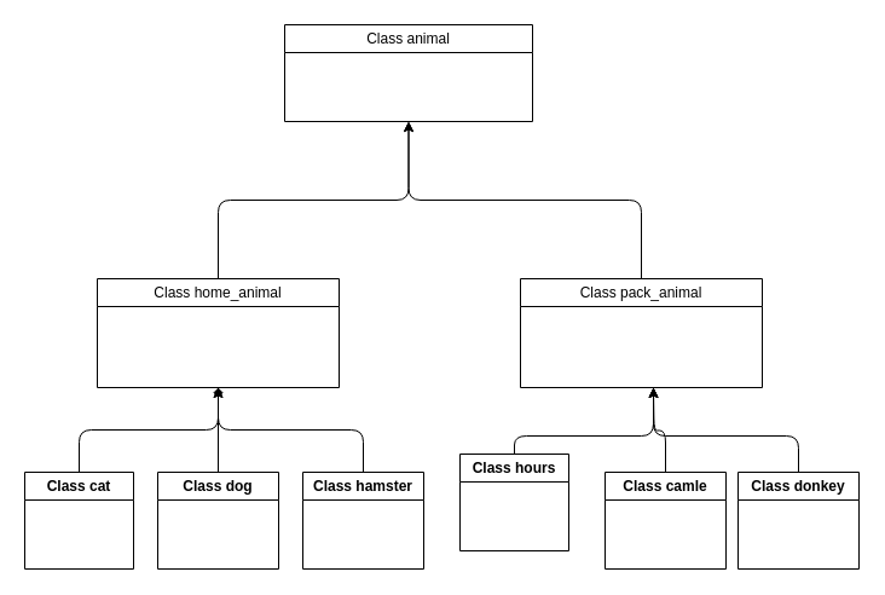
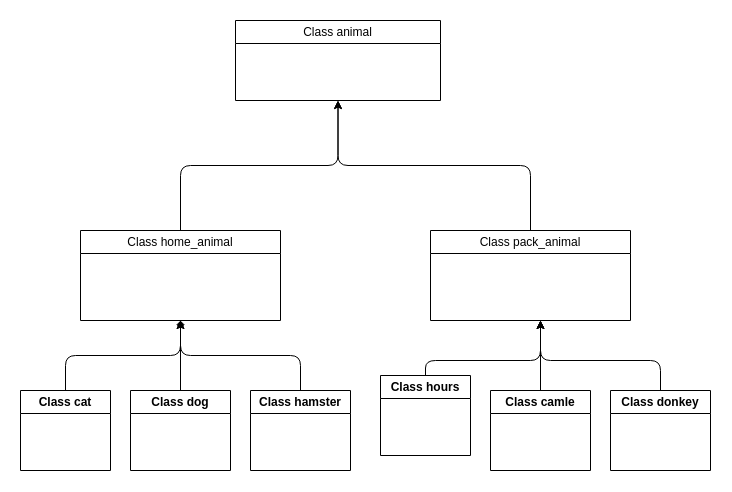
- <mxCell id="16" value="Class camle" style="swimlane;whiteSpace=wrap;html=1;" vertex="1" parent="1"><mxGeometry x="500" y="390" width="100" height="80" as="geometry" /></mxCell>
+ <mxCell id="16" value="Class camle" style="swimlane;whiteSpace=wrap;html=1;" vertex="1" parent="1"><mxGeometry x="490" y="390" width="100" height="80" as="geometry" /></mxCell>
